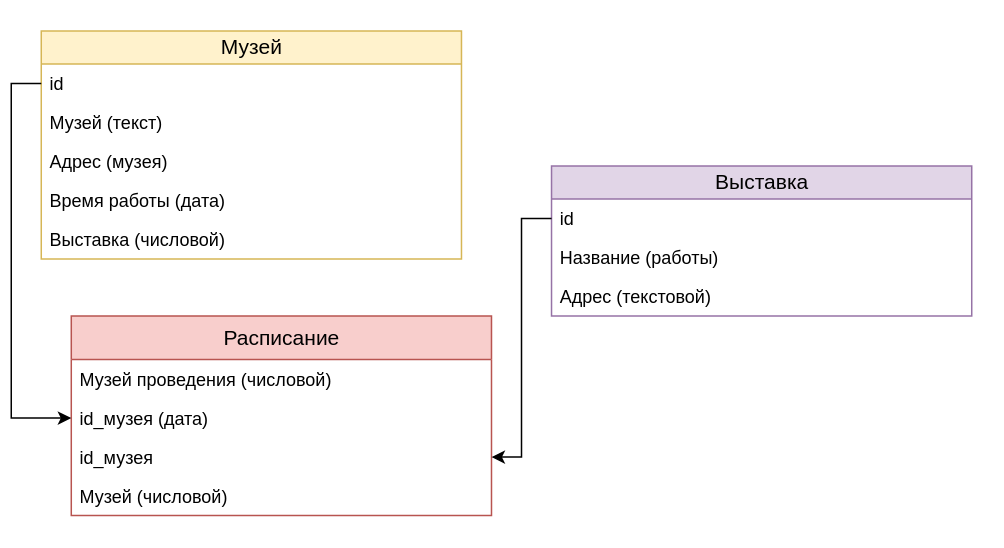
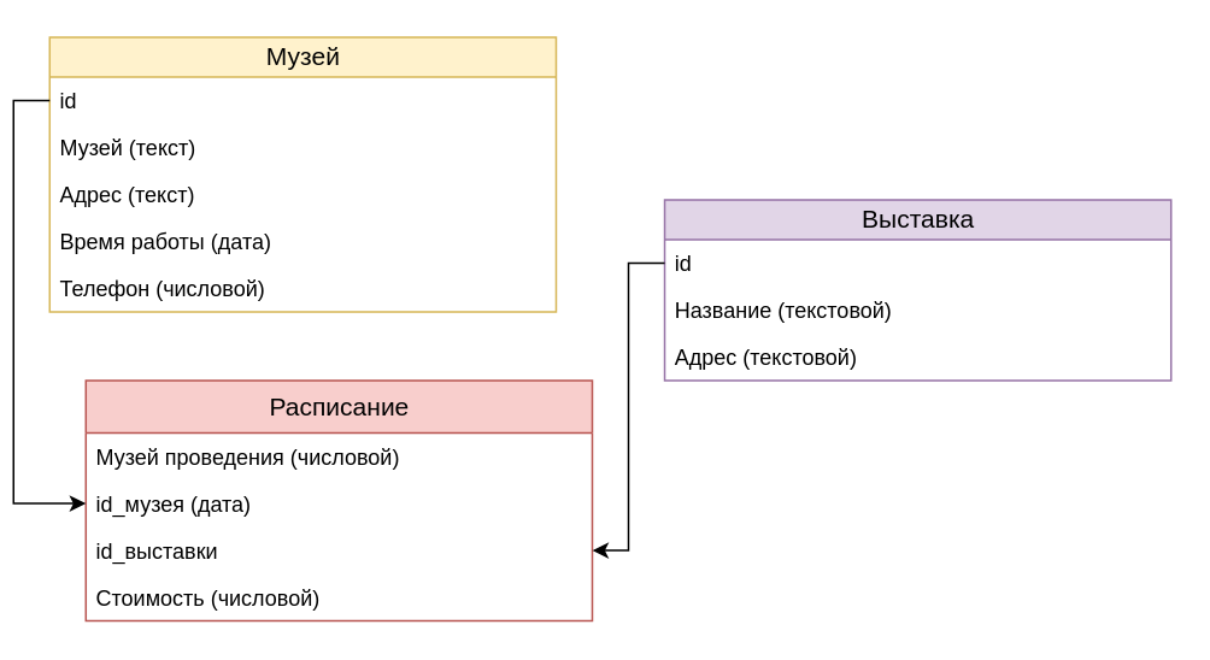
- <mxCell id="5" value="Адрес (музея)" style="text;strokeColor=none;fillColor=none;spacingLeft=4;spacingRight=4;overflow=hidden;rotatable=0;points=[[0,0.5],[1,0.5]];portConstraint=eastwest;fontSize=12;" parent="2" vertex="1"><mxGeometry y="74" width="280" height="26" as="geometry" /></mxCell>
+ <mxCell id="5" value="Адрес (текст)" style="text;strokeColor=none;fillColor=none;spacingLeft=4;spacingRight=4;overflow=hidden;rotatable=0;points=[[0,0.5],[1,0.5]];portConstraint=eastwest;fontSize=12;" parent="2" vertex="1"><mxGeometry y="74" width="280" height="26" as="geometry" /></mxCell>
- <mxCell id="7" value="Выставка (числовой)" style="text;strokeColor=none;fillColor=none;spacingLeft=4;spacingRight=4;overflow=hidden;rotatable=0;points=[[0,0.5],[1,0.5]];portConstraint=eastwest;fontSize=12;" parent="2" vertex="1"><mxGeometry y="126" width="280" height="26" as="geometry" /></mxCell>
+ <mxCell id="7" value="Телефон (числовой)" style="text;strokeColor=none;fillColor=none;spacingLeft=4;spacingRight=4;overflow=hidden;rotatable=0;points=[[0,0.5],[1,0.5]];portConstraint=eastwest;fontSize=12;" parent="2" vertex="1"><mxGeometry y="126" width="280" height="26" as="geometry" /></mxCell>
- <mxCell id="10" value="Название (работы)" style="text;strokeColor=none;fillColor=none;spacingLeft=4;spacingRight=4;overflow=hidden;rotatable=0;points=[[0,0.5],[1,0.5]];portConstraint=eastwest;fontSize=12;" parent="8" vertex="1"><mxGeometry y="48" width="280" height="26" as="geometry" /></mxCell>
+ <mxCell id="10" value="Название (текстовой)" style="text;strokeColor=none;fillColor=none;spacingLeft=4;spacingRight=4;overflow=hidden;rotatable=0;points=[[0,0.5],[1,0.5]];portConstraint=eastwest;fontSize=12;" parent="8" vertex="1"><mxGeometry y="48" width="280" height="26" as="geometry" /></mxCell>
- <mxCell id="15" value="id_музея" style="text;strokeColor=none;fillColor=none;spacingLeft=4;spacingRight=4;overflow=hidden;rotatable=0;points=[[0,0.5],[1,0.5]];portConstraint=eastwest;fontSize=12;" parent="12" vertex="1"><mxGeometry y="81" width="280" height="26" as="geometry" /></mxCell>
+ <mxCell id="15" value="id_выставки" style="text;strokeColor=none;fillColor=none;spacingLeft=4;spacingRight=4;overflow=hidden;rotatable=0;points=[[0,0.5],[1,0.5]];portConstraint=eastwest;fontSize=12;" parent="12" vertex="1"><mxGeometry y="81" width="280" height="26" as="geometry" /></mxCell>
- <mxCell id="16" value="Музей (числовой)" style="text;strokeColor=none;fillColor=none;spacingLeft=4;spacingRight=4;overflow=hidden;rotatable=0;points=[[0,0.5],[1,0.5]];portConstraint=eastwest;fontSize=12;" parent="12" vertex="1"><mxGeometry y="107" width="280" height="26" as="geometry" /></mxCell>
+ <mxCell id="16" value="Стоимость (числовой)" style="text;strokeColor=none;fillColor=none;spacingLeft=4;spacingRight=4;overflow=hidden;rotatable=0;points=[[0,0.5],[1,0.5]];portConstraint=eastwest;fontSize=12;" parent="12" vertex="1"><mxGeometry y="107" width="280" height="26" as="geometry" /></mxCell>
